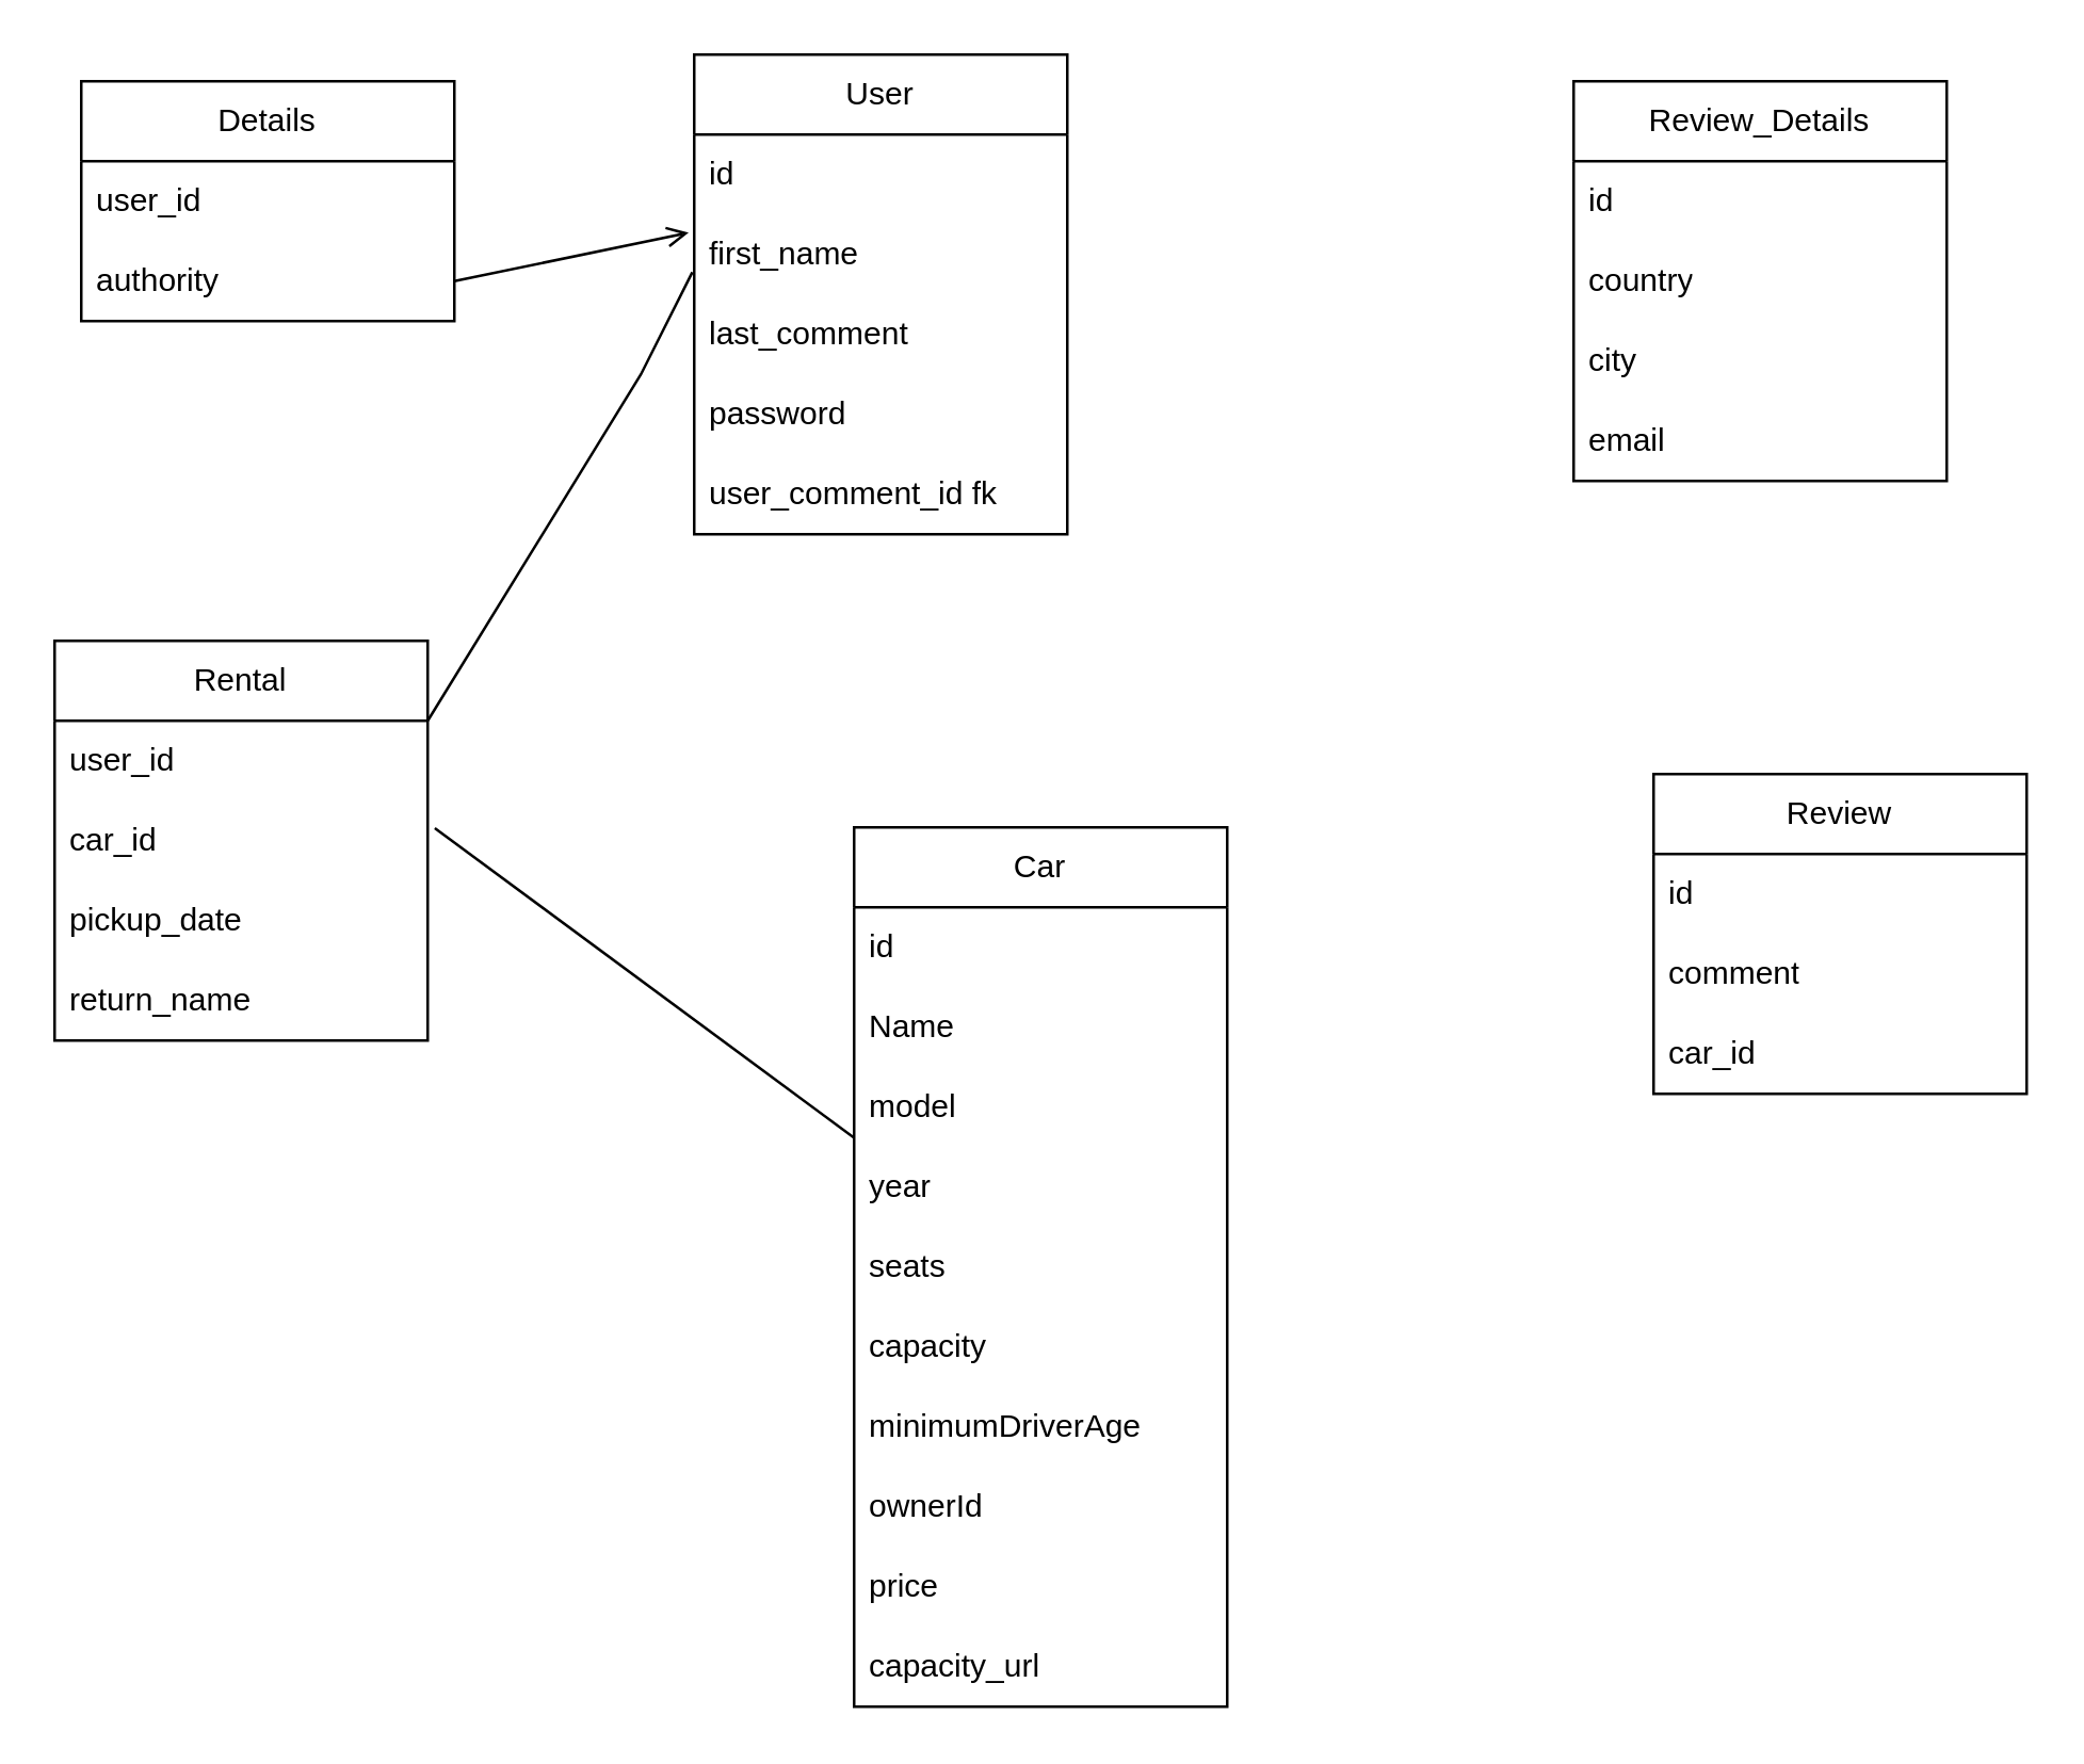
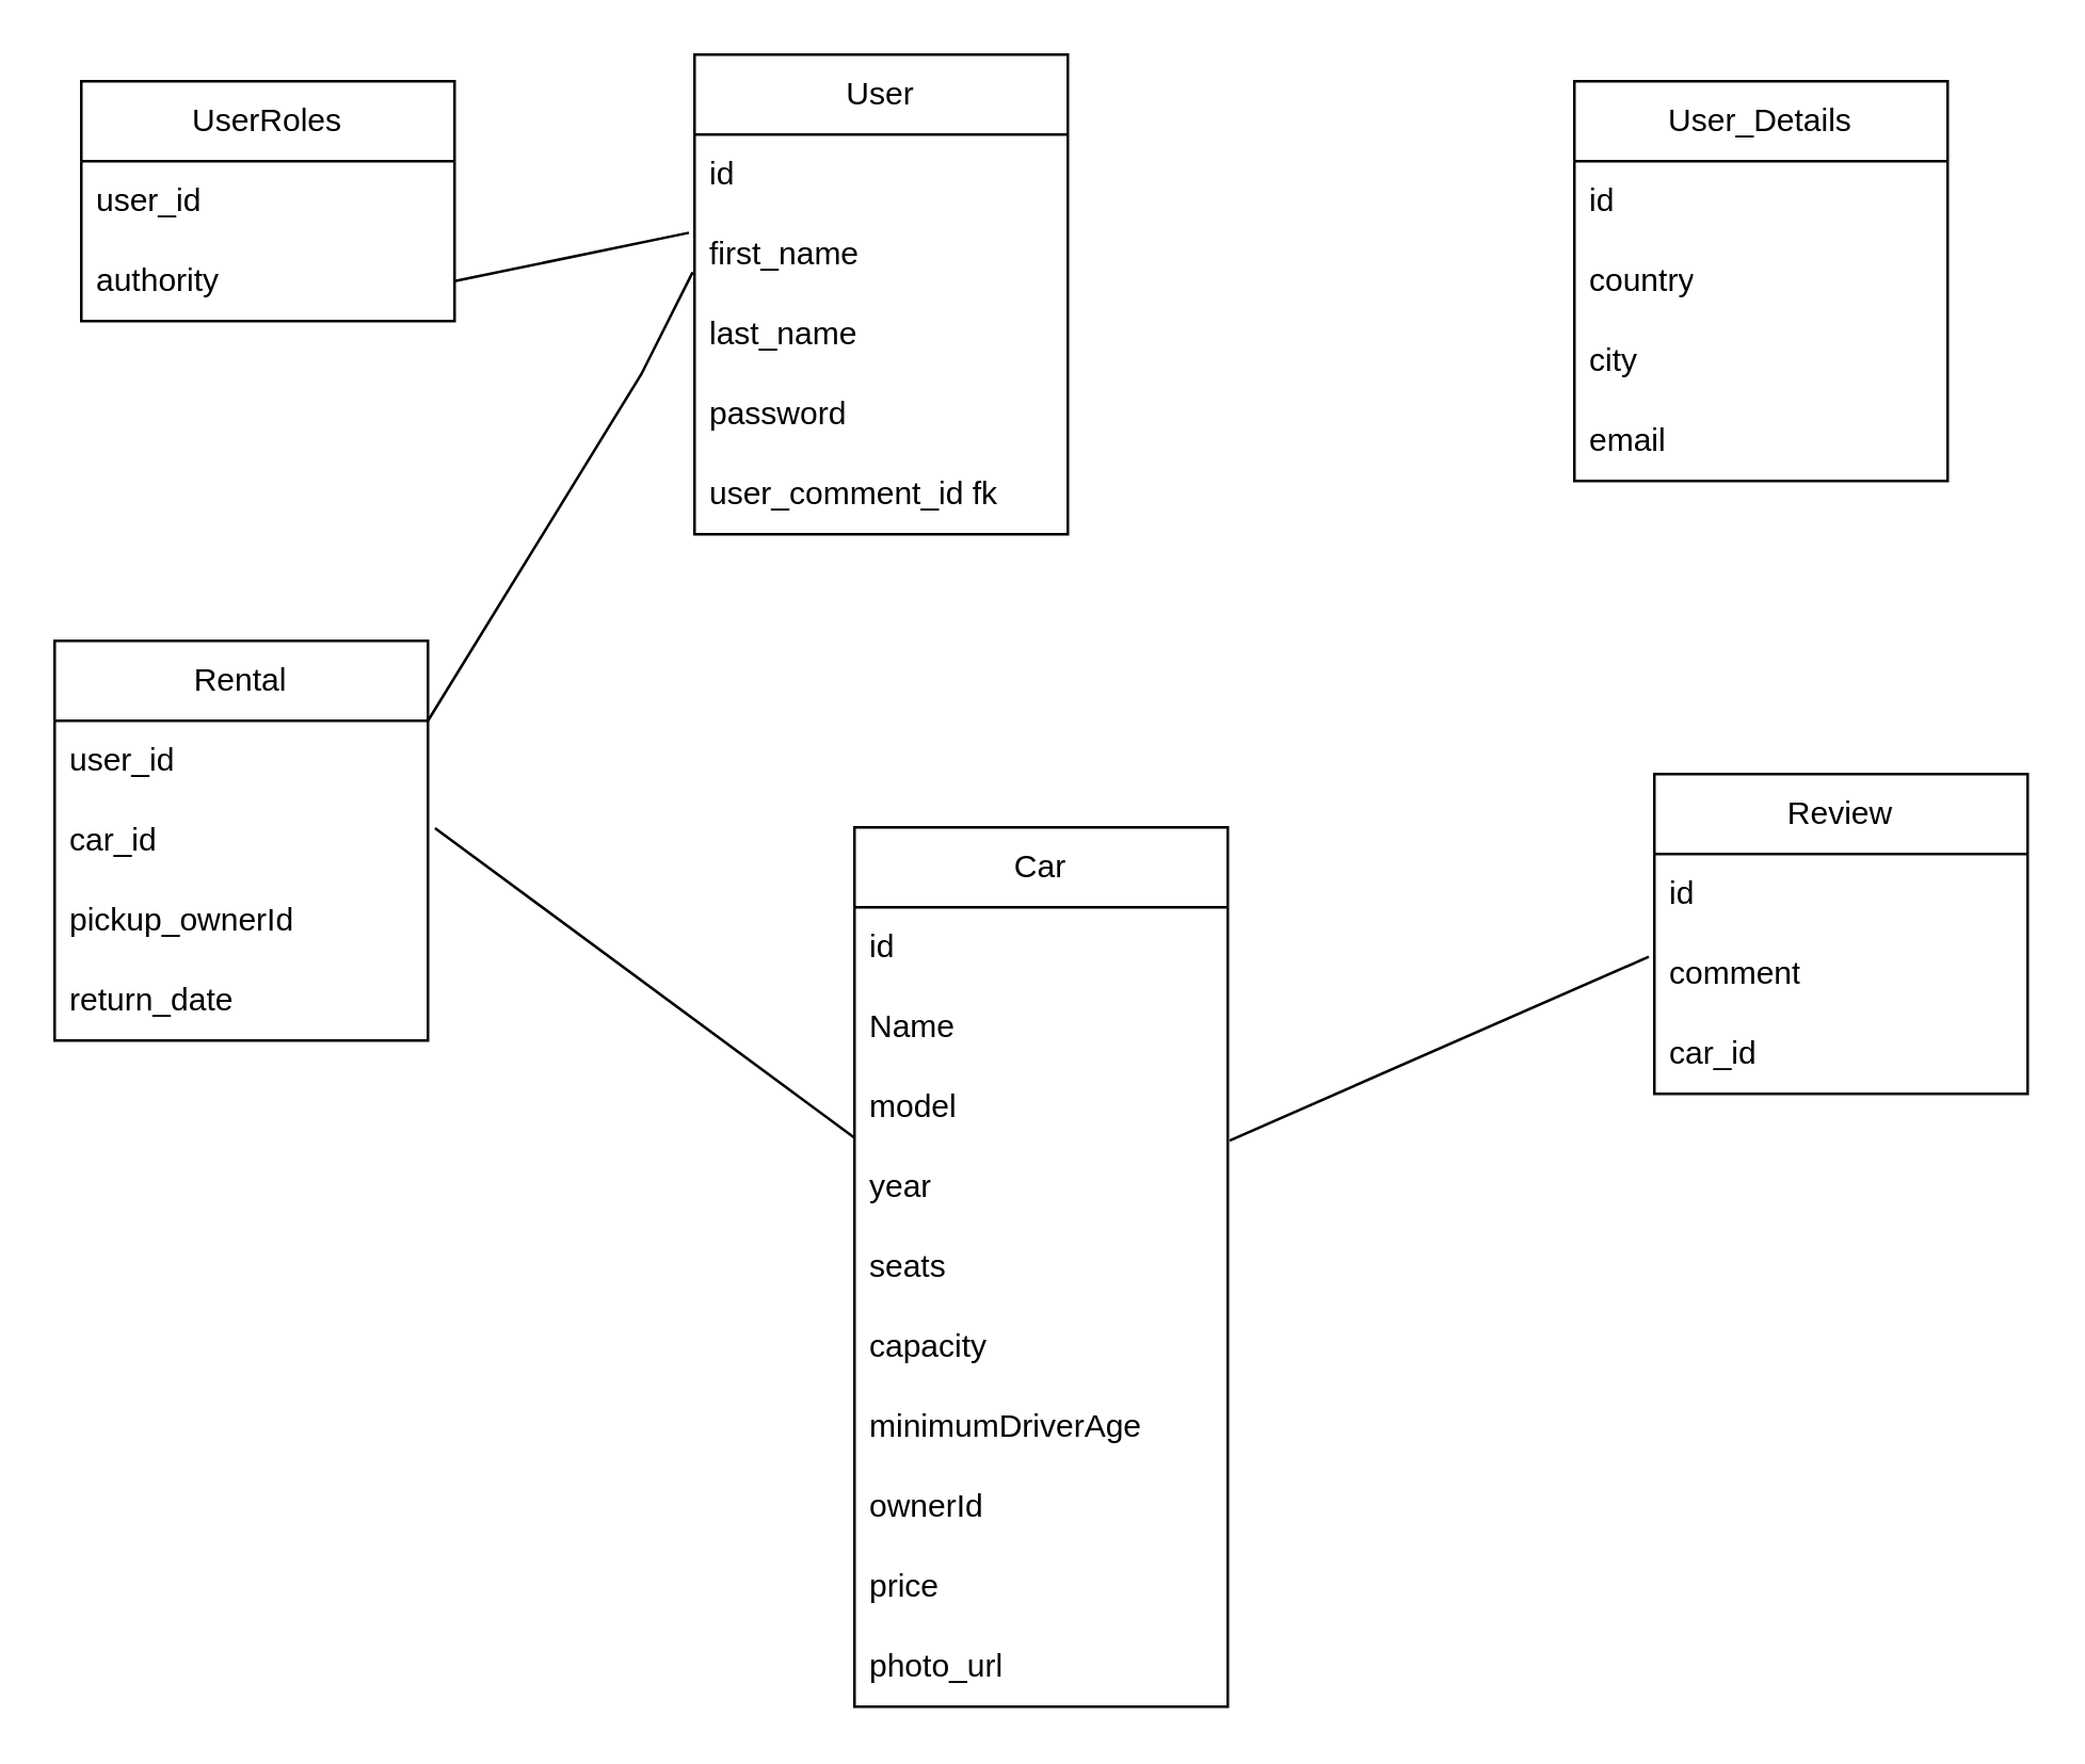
- <mxCell id="36" value="Details" style="swimlane;fontStyle=0;childLayout=stackLayout;horizontal=1;startSize=30;horizontalStack=0;resizeParent=1;resizeParentMax=0;resizeLast=0;collapsible=1;marginBottom=0;whiteSpace=wrap;html=1;" vertex="1" parent="1"><mxGeometry x="30" y="30" width="140" height="90" as="geometry" /></mxCell>
+ <mxCell id="36" value="UserRoles" style="swimlane;fontStyle=0;childLayout=stackLayout;horizontal=1;startSize=30;horizontalStack=0;resizeParent=1;resizeParentMax=0;resizeLast=0;collapsible=1;marginBottom=0;whiteSpace=wrap;html=1;" vertex="1" parent="1"><mxGeometry x="30" y="30" width="140" height="90" as="geometry" /></mxCell>
- <mxCell id="8" value="Review_Details" style="swimlane;fontStyle=0;childLayout=stackLayout;horizontal=1;startSize=30;horizontalStack=0;resizeParent=1;resizeParentMax=0;resizeLast=0;collapsible=1;marginBottom=0;whiteSpace=wrap;html=1;" vertex="1" parent="1"><mxGeometry x="590" y="30" width="140" height="150" as="geometry" /></mxCell>
+ <mxCell id="8" value="User_Details" style="swimlane;fontStyle=0;childLayout=stackLayout;horizontal=1;startSize=30;horizontalStack=0;resizeParent=1;resizeParentMax=0;resizeLast=0;collapsible=1;marginBottom=0;whiteSpace=wrap;html=1;" vertex="1" parent="1"><mxGeometry x="590" y="30" width="140" height="150" as="geometry" /></mxCell>
- <mxCell id="39" value="" style="endArrow=open;html=1;rounded=0;exitX=1;exitY=0.5;exitDx=0;exitDy=0;entryX=-0.015;entryY=0.228;entryDx=0;entryDy=0;entryPerimeter=0;" edge="1" parent="1" source="38" target="4"><mxGeometry width="50" height="50" relative="1" as="geometry"><mxPoint x="190" y="130" as="sourcePoint" /><mxPoint x="240" y="80" as="targetPoint" /></mxGeometry></mxCell>
+ <mxCell id="39" value="" style="endArrow=none;html=1;rounded=0;exitX=1;exitY=0.5;exitDx=0;exitDy=0;entryX=-0.015;entryY=0.228;entryDx=0;entryDy=0;entryPerimeter=0;" edge="1" parent="1" source="38" target="4"><mxGeometry width="50" height="50" relative="1" as="geometry"><mxPoint x="190" y="130" as="sourcePoint" /><mxPoint x="240" y="80" as="targetPoint" /></mxGeometry></mxCell>
- <mxCell id="5" value="last_comment" style="text;strokeColor=none;fillColor=none;align=left;verticalAlign=middle;spacingLeft=4;spacingRight=4;overflow=hidden;points=[[0,0.5],[1,0.5]];portConstraint=eastwest;rotatable=0;whiteSpace=wrap;html=1;" vertex="1" parent="2"><mxGeometry y="90" width="140" height="30" as="geometry" /></mxCell>
+ <mxCell id="5" value="last_name" style="text;strokeColor=none;fillColor=none;align=left;verticalAlign=middle;spacingLeft=4;spacingRight=4;overflow=hidden;points=[[0,0.5],[1,0.5]];portConstraint=eastwest;rotatable=0;whiteSpace=wrap;html=1;" vertex="1" parent="2"><mxGeometry y="90" width="140" height="30" as="geometry" /></mxCell>
- <mxCell id="27" value="pickup_date" style="text;strokeColor=none;fillColor=none;align=left;verticalAlign=middle;spacingLeft=4;spacingRight=4;overflow=hidden;points=[[0,0.5],[1,0.5]];portConstraint=eastwest;rotatable=0;whiteSpace=wrap;html=1;" vertex="1" parent="24"><mxGeometry y="90" width="140" height="30" as="geometry" /></mxCell>
+ <mxCell id="27" value="pickup_ownerId" style="text;strokeColor=none;fillColor=none;align=left;verticalAlign=middle;spacingLeft=4;spacingRight=4;overflow=hidden;points=[[0,0.5],[1,0.5]];portConstraint=eastwest;rotatable=0;whiteSpace=wrap;html=1;" vertex="1" parent="24"><mxGeometry y="90" width="140" height="30" as="geometry" /></mxCell>
- <mxCell id="28" value="return_name" style="text;strokeColor=none;fillColor=none;align=left;verticalAlign=middle;spacingLeft=4;spacingRight=4;overflow=hidden;points=[[0,0.5],[1,0.5]];portConstraint=eastwest;rotatable=0;whiteSpace=wrap;html=1;" vertex="1" parent="24"><mxGeometry y="120" width="140" height="30" as="geometry" /></mxCell>
+ <mxCell id="28" value="return_date" style="text;strokeColor=none;fillColor=none;align=left;verticalAlign=middle;spacingLeft=4;spacingRight=4;overflow=hidden;points=[[0,0.5],[1,0.5]];portConstraint=eastwest;rotatable=0;whiteSpace=wrap;html=1;" vertex="1" parent="24"><mxGeometry y="120" width="140" height="30" as="geometry" /></mxCell>
+ <mxCell id="35" value="" style="endArrow=none;html=1;rounded=0;entryX=-0.015;entryY=0.285;entryDx=0;entryDy=0;entryPerimeter=0;exitX=1.005;exitY=-0.083;exitDx=0;exitDy=0;exitPerimeter=0;" edge="1" parent="1" source="17" target="33"><mxGeometry width="50" height="50" relative="1" as="geometry"><mxPoint x="420" y="410" as="sourcePoint" /><mxPoint x="470" y="360" as="targetPoint" /></mxGeometry></mxCell>
- <mxCell id="23" value="capacity_url" style="text;strokeColor=none;fillColor=none;align=left;verticalAlign=middle;spacingLeft=4;spacingRight=4;overflow=hidden;points=[[0,0.5],[1,0.5]];portConstraint=eastwest;rotatable=0;whiteSpace=wrap;html=1;" vertex="1" parent="13"><mxGeometry y="300" width="140" height="30" as="geometry" /></mxCell>
+ <mxCell id="23" value="photo_url" style="text;strokeColor=none;fillColor=none;align=left;verticalAlign=middle;spacingLeft=4;spacingRight=4;overflow=hidden;points=[[0,0.5],[1,0.5]];portConstraint=eastwest;rotatable=0;whiteSpace=wrap;html=1;" vertex="1" parent="13"><mxGeometry y="300" width="140" height="30" as="geometry" /></mxCell>
